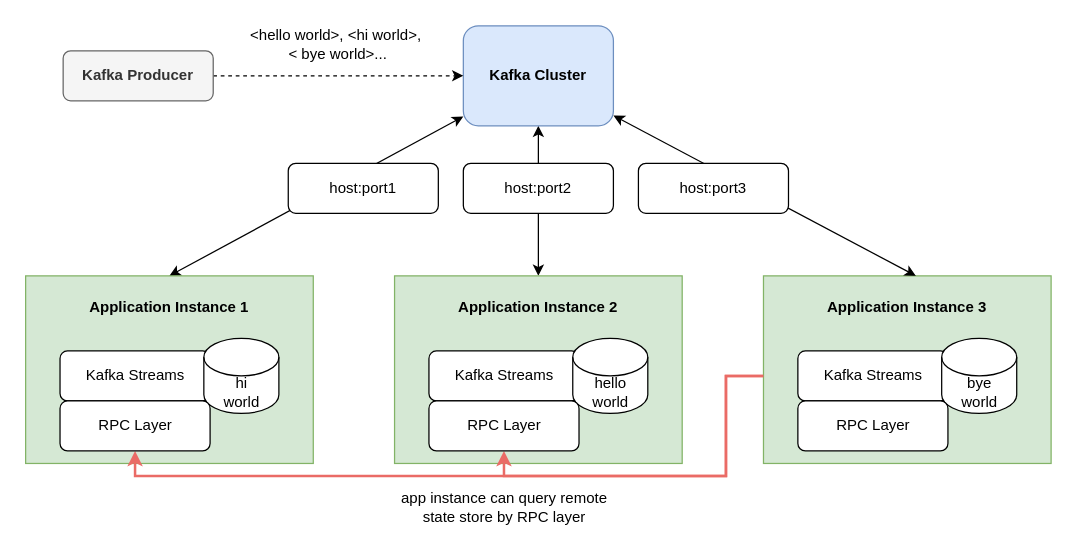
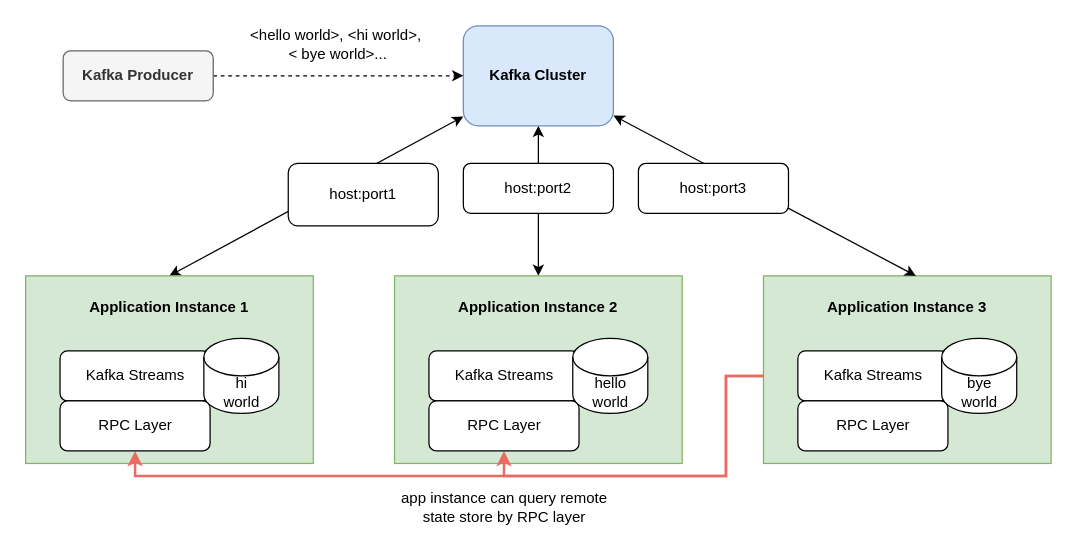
- <mxCell id="23" value="host:port1" style="rounded=1;whiteSpace=wrap;html=1;" vertex="1" parent="1"><mxGeometry x="230" y="130" width="120" height="40" as="geometry" /></mxCell>
+ <mxCell id="23" value="host:port1" style="rounded=1;whiteSpace=wrap;html=1;" vertex="1" parent="1"><mxGeometry x="230" y="130" width="120" height="50" as="geometry" /></mxCell>
